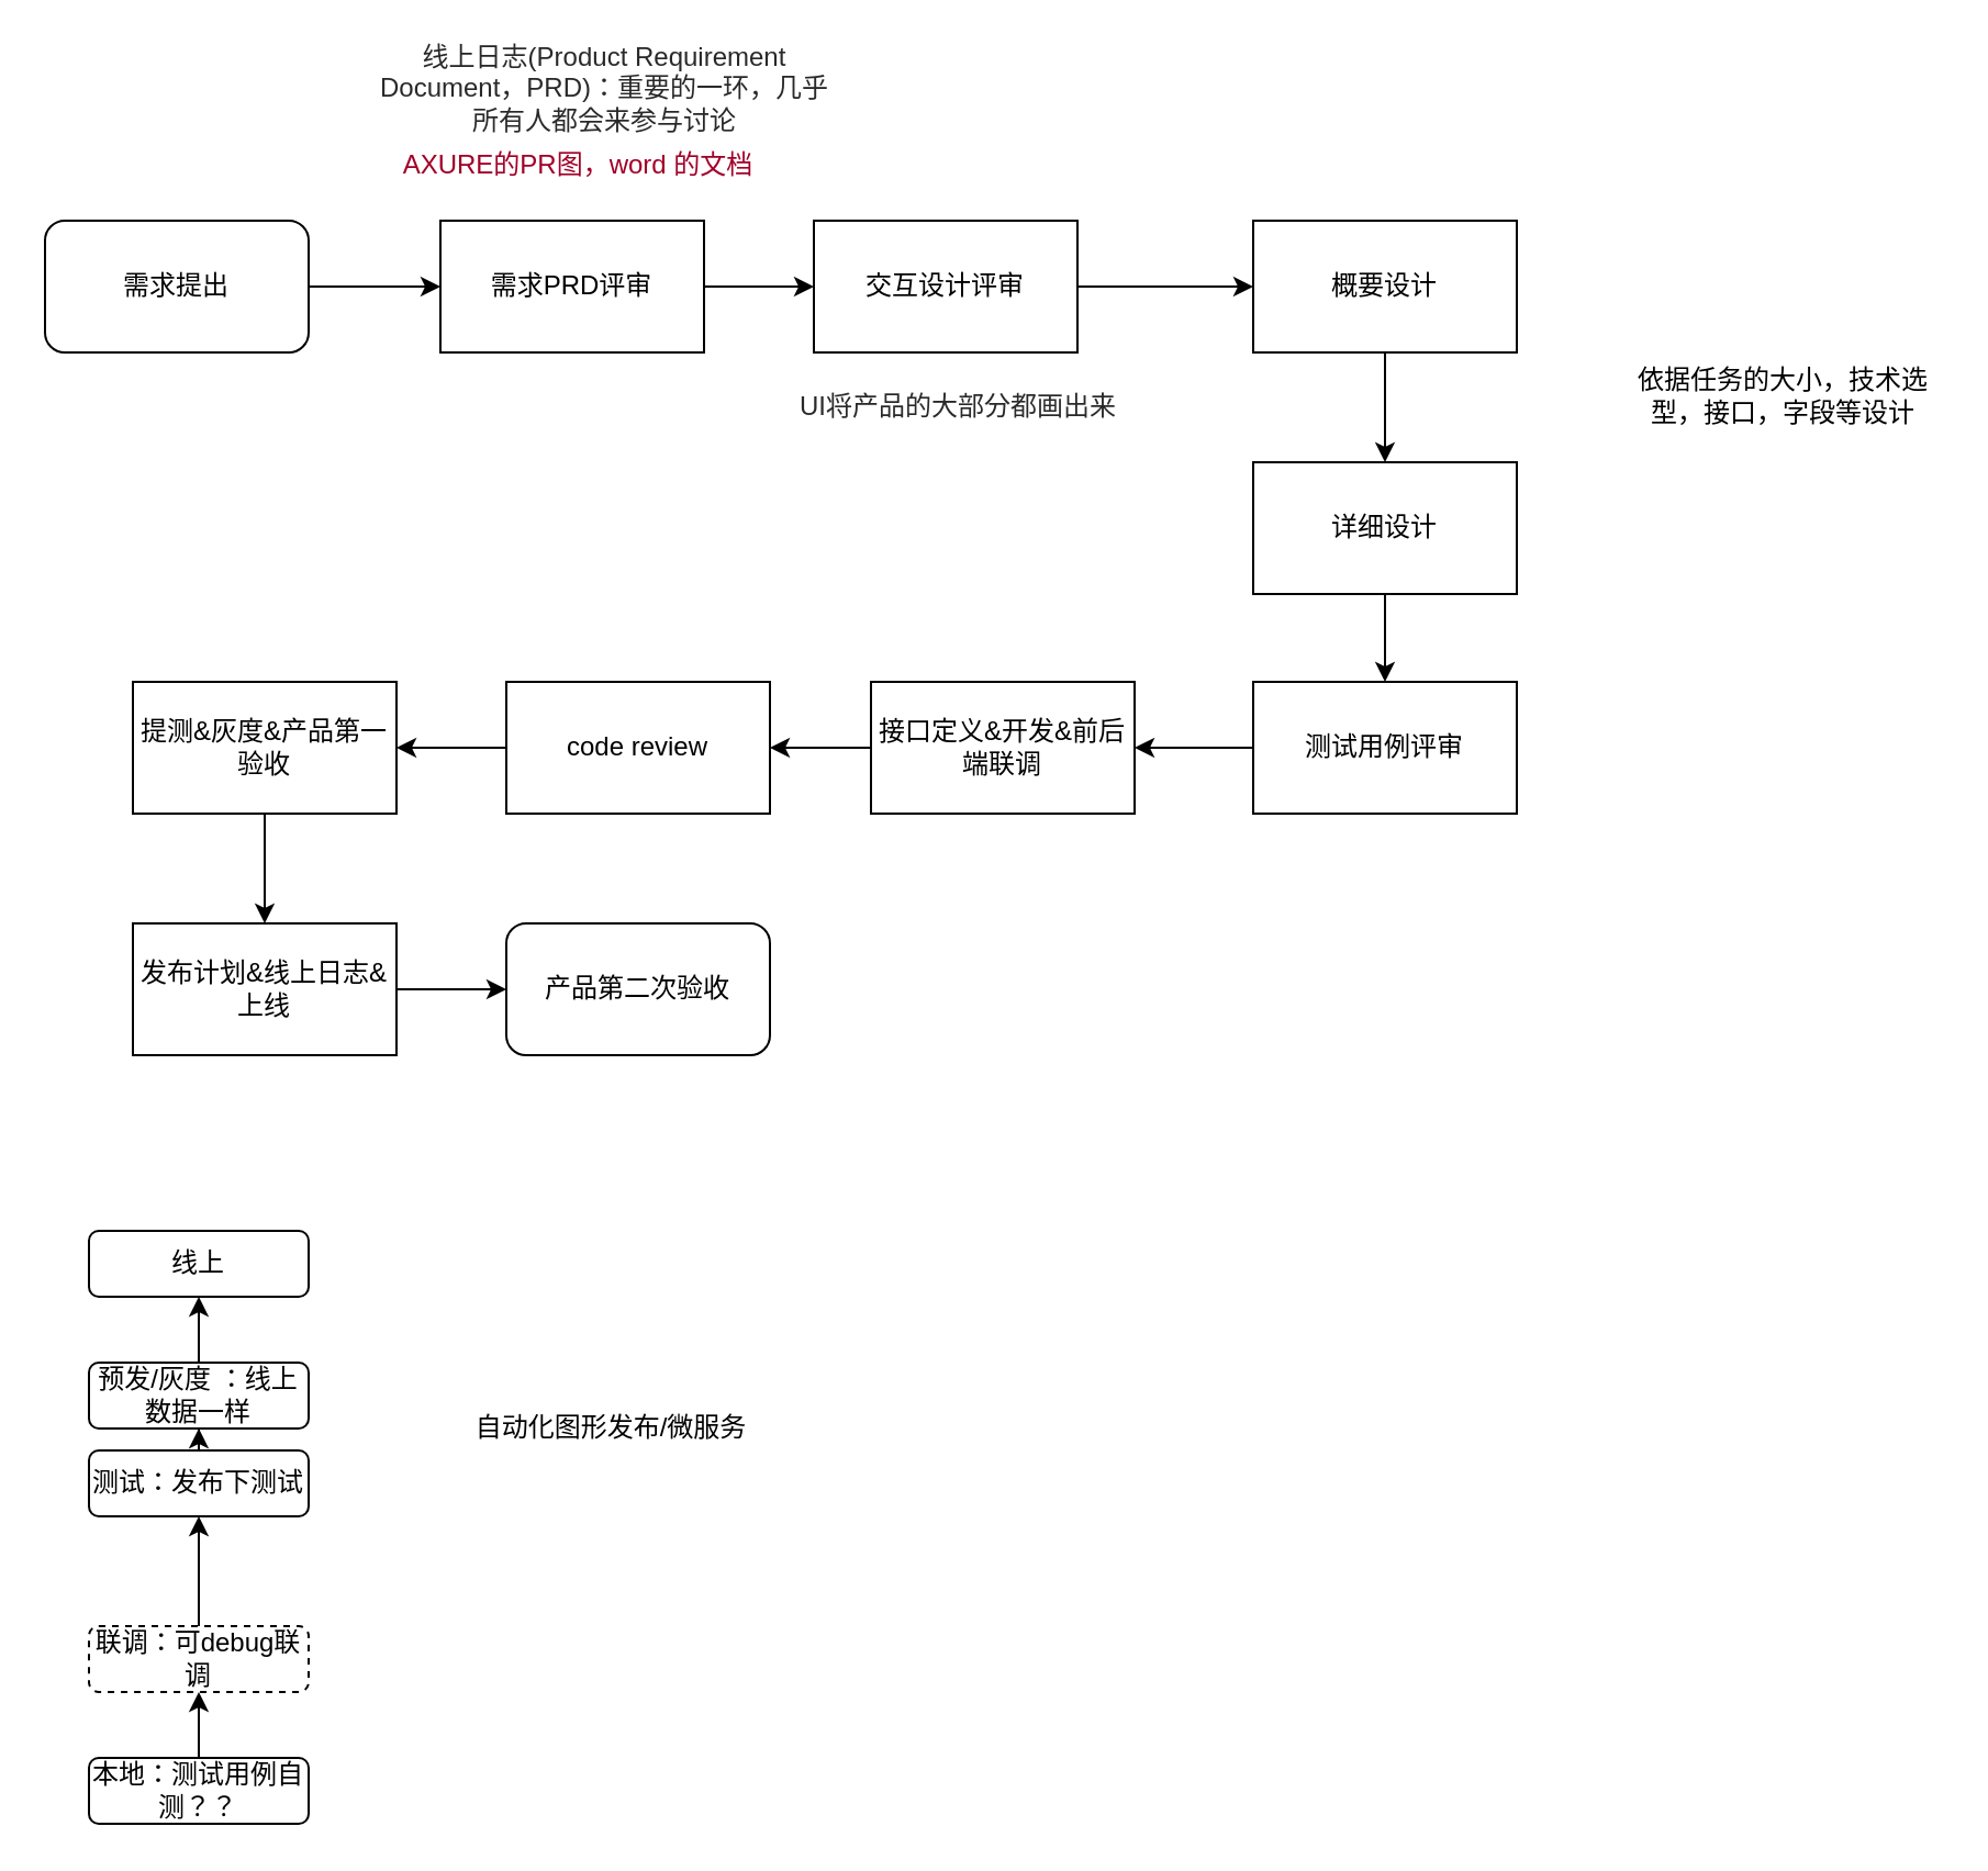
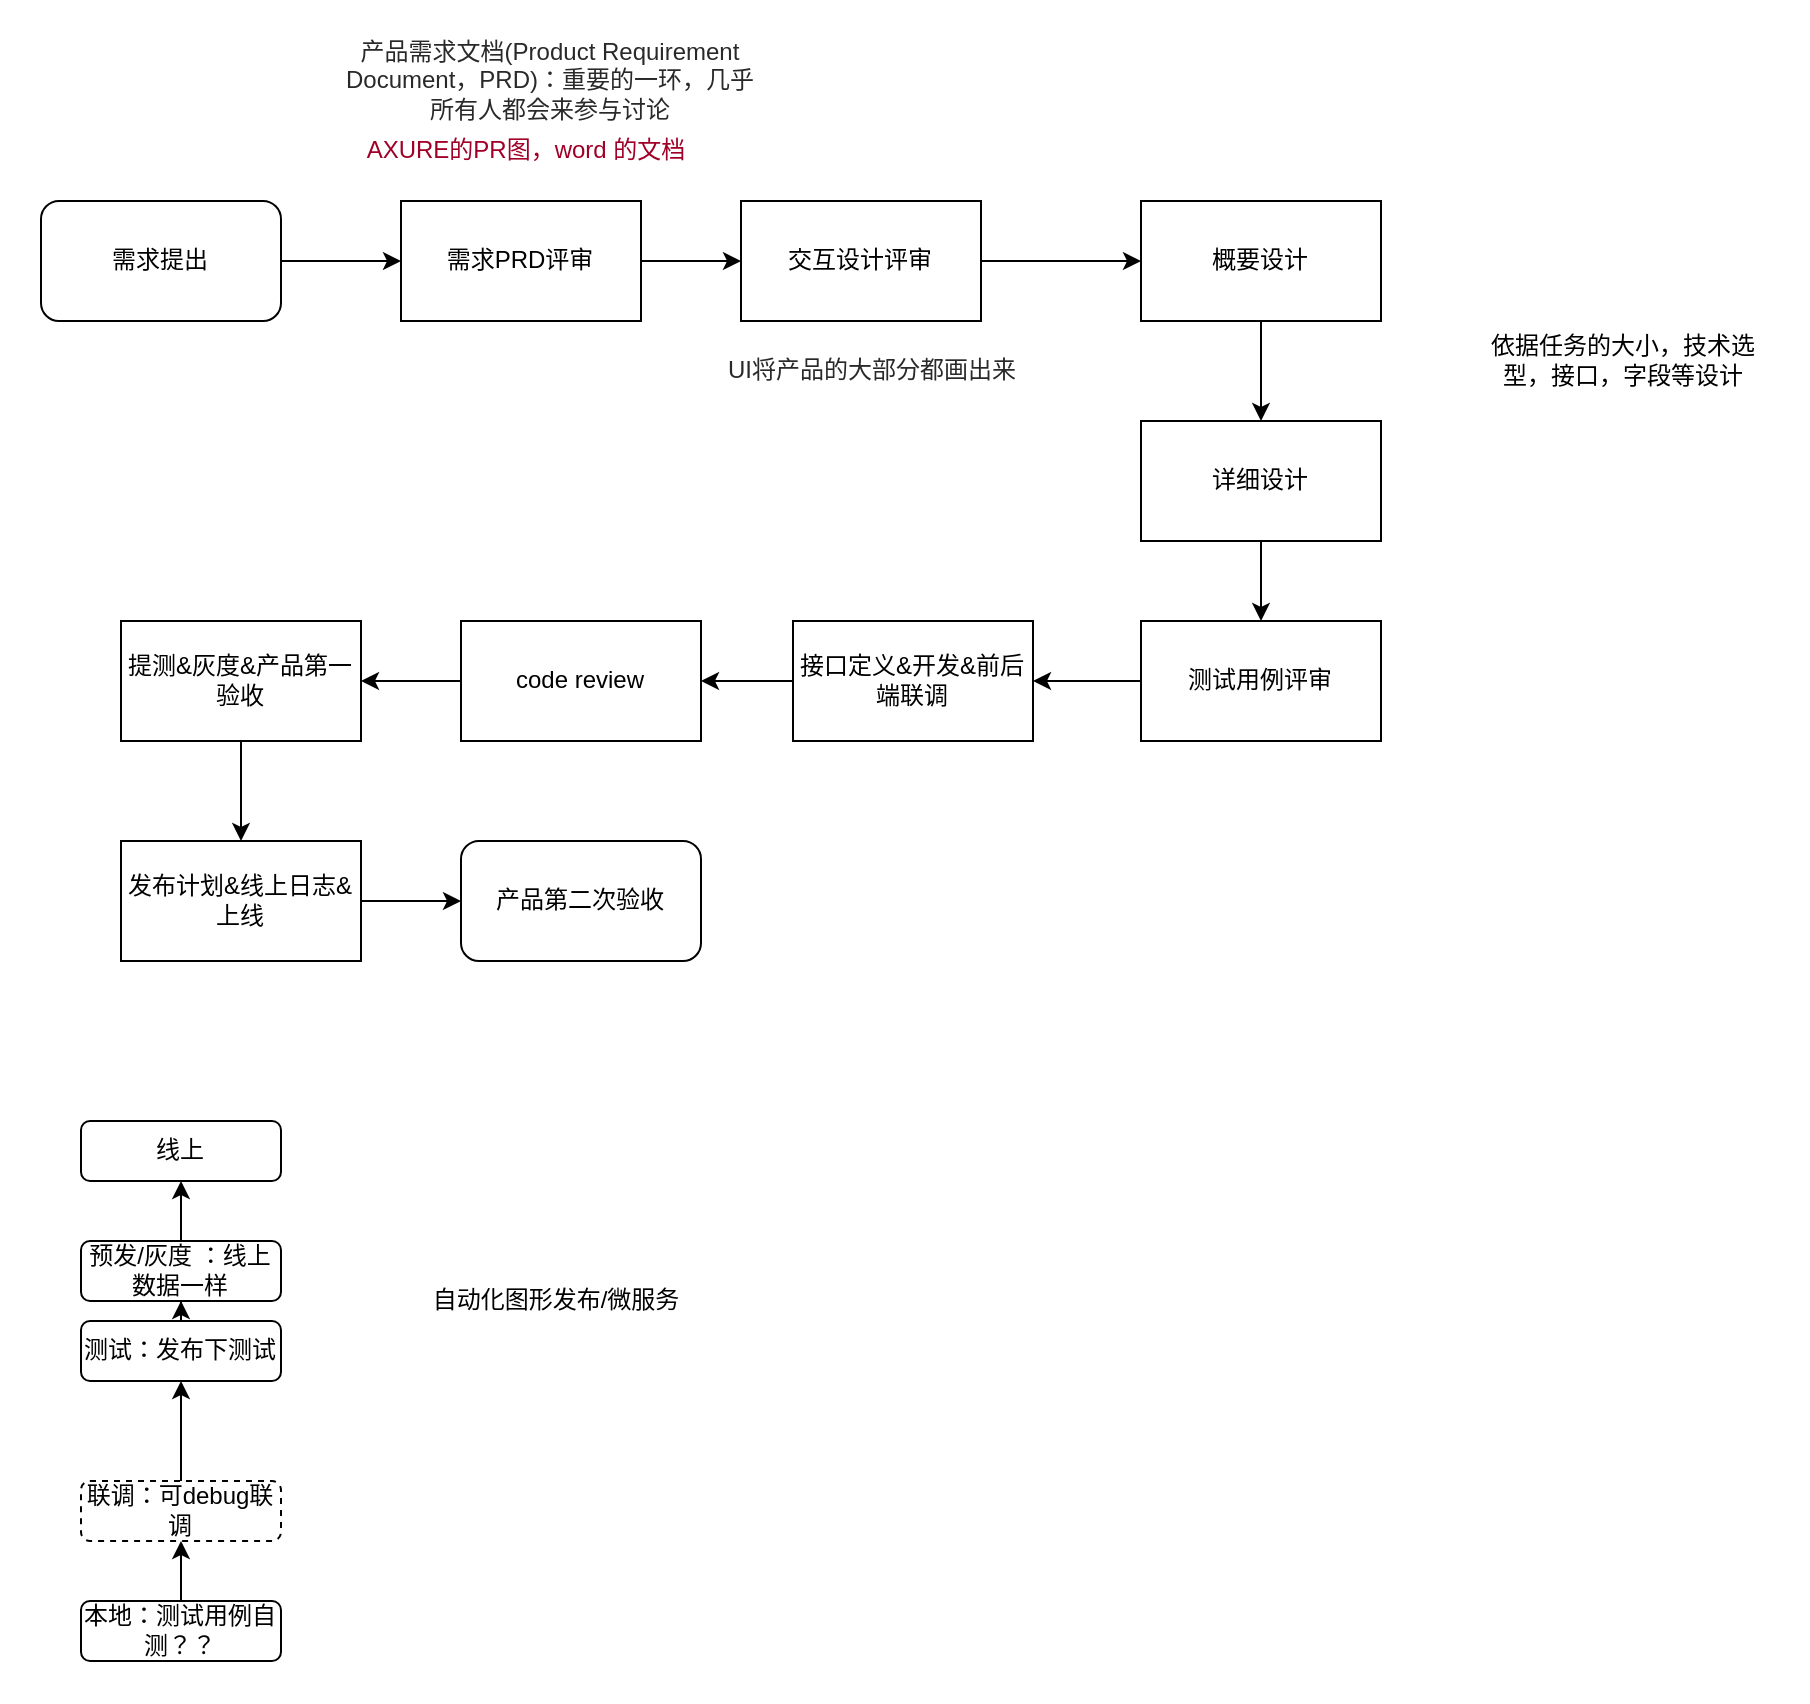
- <mxCell id="8" value="&lt;span style=&quot;color: rgba(0 , 0 , 0 , 0.84) ; font-family: &amp;#34;pingfang sc&amp;#34; , &amp;#34;hiragino sans gb&amp;#34; , &amp;#34;microsoft yahei&amp;#34; , &amp;#34;stheiti&amp;#34; , &amp;#34;wenquanyi micro hei&amp;#34; , &amp;#34;helvetica&amp;#34; , &amp;#34;arial&amp;#34; , sans-serif ; background-color: rgb(255 , 255 , 255)&quot;&gt;&lt;font style=&quot;font-size: 12px&quot;&gt;线上日志(Product Requirement Document，PRD)：重要的一环，几乎所有人都会来参与讨论&lt;/font&gt;&lt;/span&gt;" style="text;html=1;strokeColor=none;fillColor=none;align=center;verticalAlign=middle;whiteSpace=wrap;rounded=0;" parent="1" vertex="1"><mxGeometry x="170" y="20" width="210" height="40" as="geometry" /></mxCell>
+ <mxCell id="8" value="&lt;span style=&quot;color: rgba(0 , 0 , 0 , 0.84) ; font-family: &amp;#34;pingfang sc&amp;#34; , &amp;#34;hiragino sans gb&amp;#34; , &amp;#34;microsoft yahei&amp;#34; , &amp;#34;stheiti&amp;#34; , &amp;#34;wenquanyi micro hei&amp;#34; , &amp;#34;helvetica&amp;#34; , &amp;#34;arial&amp;#34; , sans-serif ; background-color: rgb(255 , 255 , 255)&quot;&gt;&lt;font style=&quot;font-size: 12px&quot;&gt;产品需求文档(Product Requirement Document，PRD)：重要的一环，几乎所有人都会来参与讨论&lt;/font&gt;&lt;/span&gt;" style="text;html=1;strokeColor=none;fillColor=none;align=center;verticalAlign=middle;whiteSpace=wrap;rounded=0;" parent="1" vertex="1"><mxGeometry x="170" y="20" width="210" height="40" as="geometry" /></mxCell>
